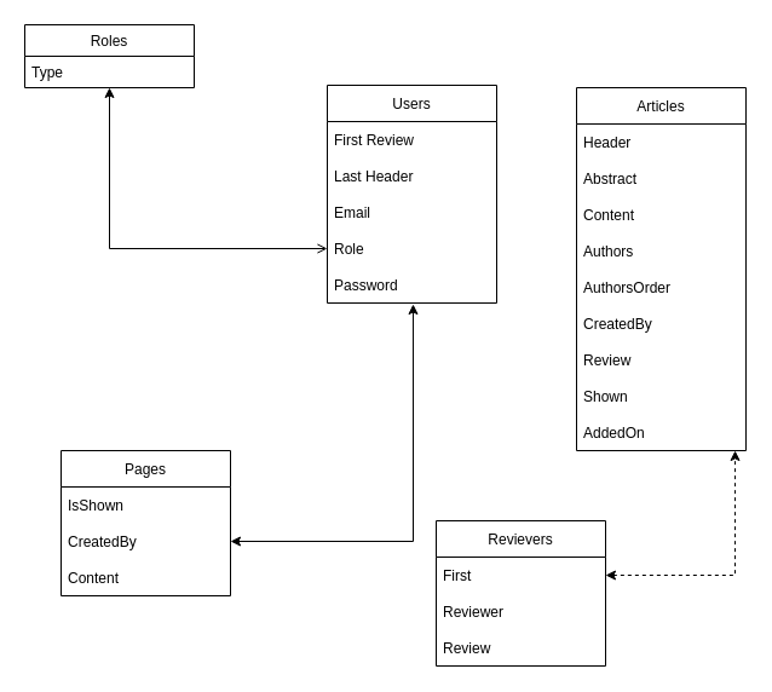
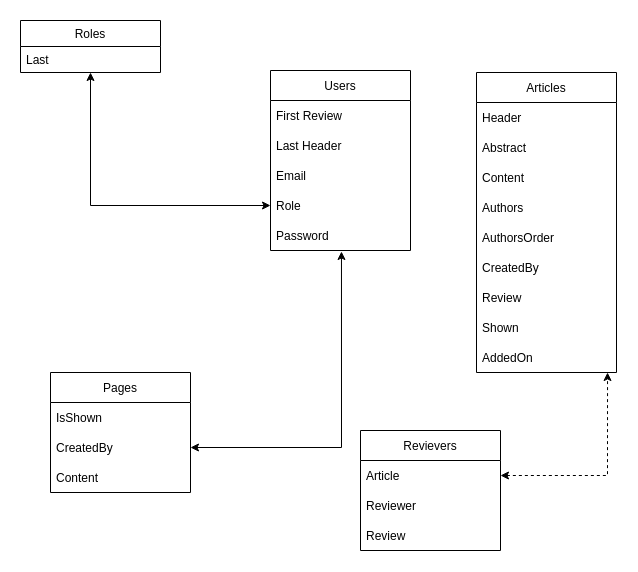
- <mxCell id="4" value="Type" style="text;strokeColor=none;fillColor=none;align=left;verticalAlign=top;spacingLeft=4;spacingRight=4;overflow=hidden;rotatable=0;points=[[0,0.5],[1,0.5]];portConstraint=eastwest;" vertex="1" parent="3"><mxGeometry y="26" width="140" height="26" as="geometry" /></mxCell>
+ <mxCell id="4" value="Last" style="text;strokeColor=none;fillColor=none;align=left;verticalAlign=top;spacingLeft=4;spacingRight=4;overflow=hidden;rotatable=0;points=[[0,0.5],[1,0.5]];portConstraint=eastwest;" vertex="1" parent="3"><mxGeometry y="26" width="140" height="26" as="geometry" /></mxCell>
- <mxCell id="2" style="edgeStyle=orthogonalEdgeStyle;rounded=0;orthogonalLoop=1;jettySize=auto;html=1;entryX=0;entryY=0.5;entryDx=0;entryDy=0;startArrow=classic;startFill=1;endArrow=open;" edge="1" parent="1" source="3" target="9"><mxGeometry relative="1" as="geometry" /></mxCell>
+ <mxCell id="2" style="edgeStyle=orthogonalEdgeStyle;rounded=0;orthogonalLoop=1;jettySize=auto;html=1;entryX=0;entryY=0.5;entryDx=0;entryDy=0;startArrow=classic;startFill=1;" edge="1" parent="1" source="3" target="9"><mxGeometry relative="1" as="geometry" /></mxCell>
- <mxCell id="22" value="First" style="text;strokeColor=none;fillColor=none;align=left;verticalAlign=middle;spacingLeft=4;spacingRight=4;overflow=hidden;points=[[0,0.5],[1,0.5]];portConstraint=eastwest;rotatable=0;" vertex="1" parent="21"><mxGeometry y="30" width="140" height="30" as="geometry" /></mxCell>
+ <mxCell id="22" value="Article" style="text;strokeColor=none;fillColor=none;align=left;verticalAlign=middle;spacingLeft=4;spacingRight=4;overflow=hidden;points=[[0,0.5],[1,0.5]];portConstraint=eastwest;rotatable=0;" vertex="1" parent="21"><mxGeometry y="30" width="140" height="30" as="geometry" /></mxCell>
